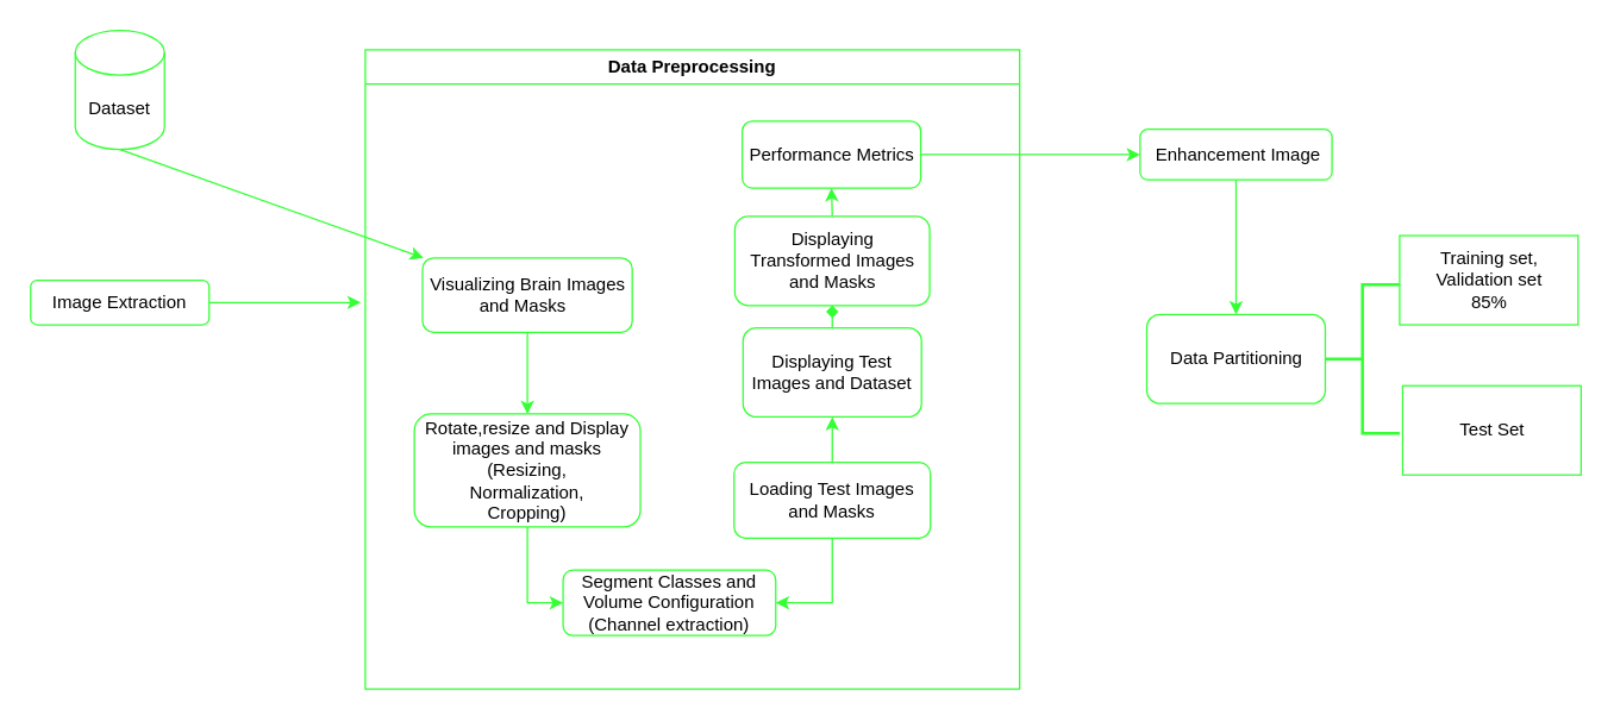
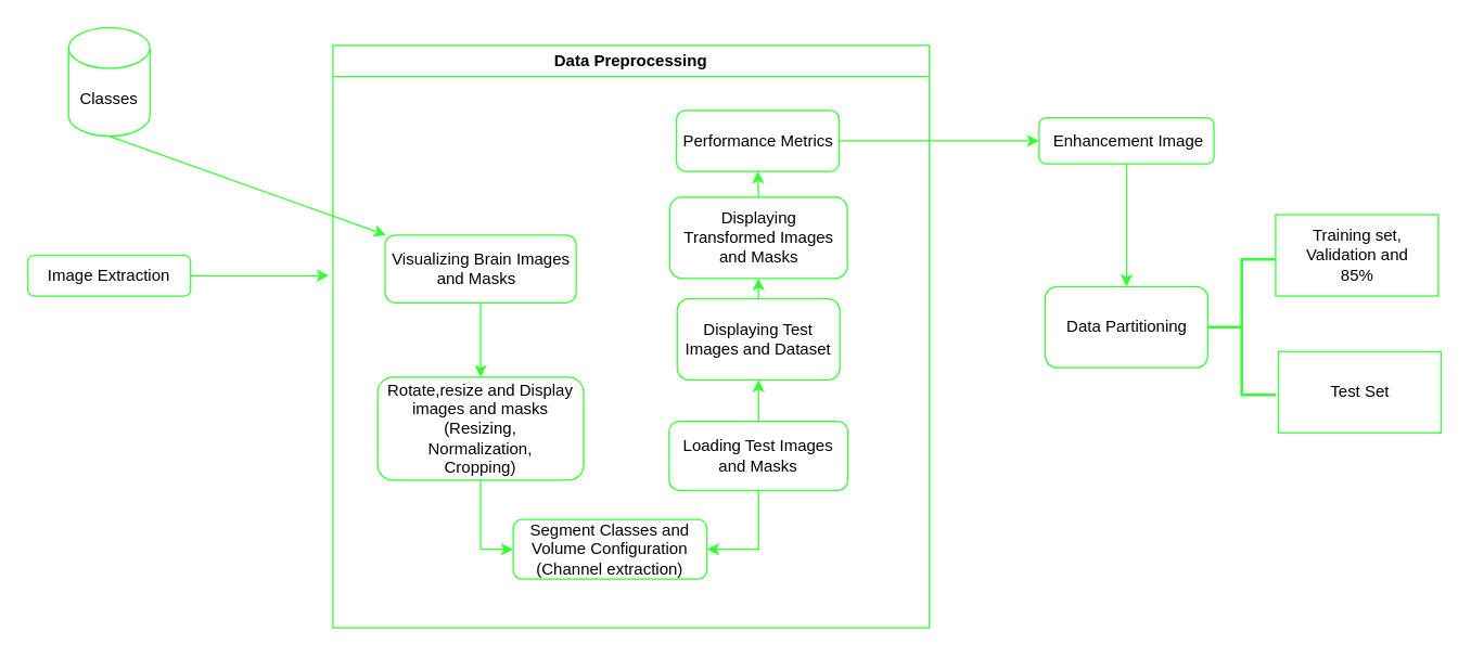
- <mxCell id="2" value="Dataset" style="shape=cylinder3;whiteSpace=wrap;html=1;boundedLbl=1;backgroundOutline=1;size=15;strokeColor=#33FF33;" parent="1" vertex="1"><mxGeometry x="50" y="20" width="60" height="80" as="geometry" /></mxCell>
+ <mxCell id="2" value="Classes" style="shape=cylinder3;whiteSpace=wrap;html=1;boundedLbl=1;backgroundOutline=1;size=15;strokeColor=#33FF33;" parent="1" vertex="1"><mxGeometry x="50" y="20" width="60" height="80" as="geometry" /></mxCell>
- <mxCell id="20" value="Training set,&lt;br&gt;Validation set&lt;br&gt;85%" style="rounded=0;whiteSpace=wrap;html=1;strokeColor=#33FF33;" parent="1" vertex="1"><mxGeometry x="940.5" y="158" width="120" height="60" as="geometry" /></mxCell>
+ <mxCell id="20" value="Training set,&lt;br&gt;Validation and&lt;br&gt;85%" style="rounded=0;whiteSpace=wrap;html=1;strokeColor=#33FF33;" parent="1" vertex="1"><mxGeometry x="940.5" y="158" width="120" height="60" as="geometry" /></mxCell>
- <mxCell id="14" value="" style="endArrow=diamond;html=1;rounded=0;entryX=0.5;entryY=1;entryDx=0;entryDy=0;exitX=0.5;exitY=0;exitDx=0;exitDy=0;strokeColor=#33FF33;" parent="4" source="9" target="10" edge="1"><mxGeometry width="50" height="50" relative="1" as="geometry"><mxPoint x="257" y="225" as="sourcePoint" /><mxPoint x="307" y="175" as="targetPoint" /></mxGeometry></mxCell>
+ <mxCell id="14" value="" style="endArrow=classic;html=1;rounded=0;entryX=0.5;entryY=1;entryDx=0;entryDy=0;exitX=0.5;exitY=0;exitDx=0;exitDy=0;strokeColor=#33FF33;" parent="4" source="9" target="10" edge="1"><mxGeometry width="50" height="50" relative="1" as="geometry"><mxPoint x="257" y="225" as="sourcePoint" /><mxPoint x="307" y="175" as="targetPoint" /></mxGeometry></mxCell>
